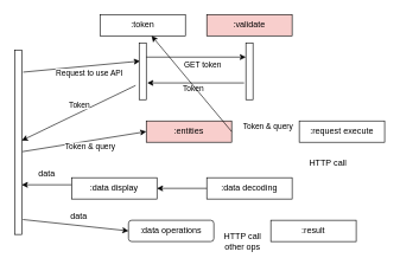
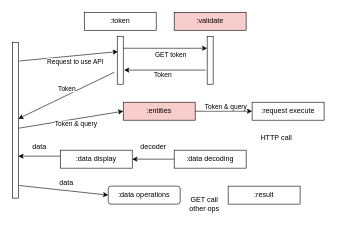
- <mxCell id="19" value="" style="endArrow=classic;html=1;rounded=0;exitX=1;exitY=0.5;exitDx=0;exitDy=0;" edge="1" parent="1" source="15" target="5"><mxGeometry width="50" height="50" relative="1" as="geometry"><mxPoint x="345" y="177.9" as="sourcePoint" /><mxPoint x="531.71" y="175" as="targetPoint" /></mxGeometry></mxCell>
+ <mxCell id="19" value="" style="endArrow=classic;html=1;rounded=0;exitX=1;exitY=0.5;exitDx=0;exitDy=0;entryX=0;entryY=0.5;entryDx=0;entryDy=0;" edge="1" parent="1" source="15" target="18"><mxGeometry width="50" height="50" relative="1" as="geometry"><mxPoint x="345" y="177.9" as="sourcePoint" /><mxPoint x="531.71" y="175" as="targetPoint" /></mxGeometry></mxCell>
+ <mxCell id="24" value="decoder" style="text;html=1;align=center;verticalAlign=middle;resizable=0;points=[];autosize=1;strokeColor=none;fillColor=none;" vertex="1" parent="1"><mxGeometry x="220" y="230" width="70" height="30" as="geometry" /></mxCell>
- <mxCell id="32" value="&lt;div&gt;HTTP call&lt;/div&gt;&lt;div&gt;other ops&lt;br&gt;&lt;/div&gt;" style="text;html=1;align=center;verticalAlign=middle;resizable=0;points=[];autosize=1;strokeColor=none;fillColor=none;" vertex="1" parent="1"><mxGeometry x="300" y="320" width="80" height="40" as="geometry" /></mxCell>
+ <mxCell id="32" value="&lt;div&gt;GET call&lt;/div&gt;&lt;div&gt;other ops&lt;br&gt;&lt;/div&gt;" style="text;html=1;align=center;verticalAlign=middle;resizable=0;points=[];autosize=1;strokeColor=none;fillColor=none;" vertex="1" parent="1"><mxGeometry x="300" y="320" width="80" height="40" as="geometry" /></mxCell>
